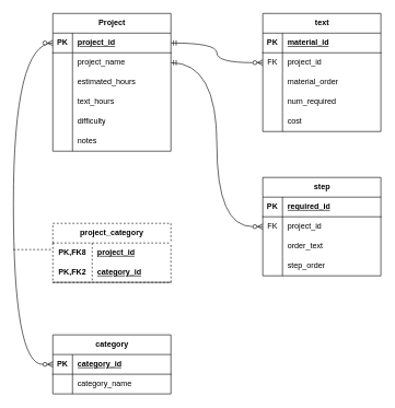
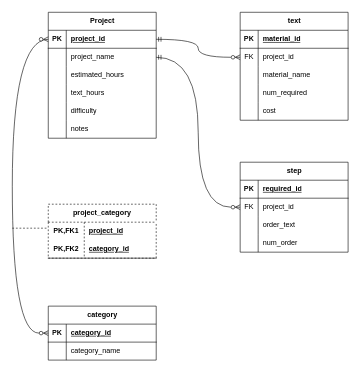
- <mxCell id="46" value="material_order" style="shape=partialRectangle;connectable=0;fillColor=none;top=0;left=0;bottom=0;right=0;align=left;spacingLeft=6;overflow=hidden;whiteSpace=wrap;html=1;" vertex="1" parent="44"><mxGeometry x="30" width="150" height="30" as="geometry"><mxRectangle width="150" height="30" as="alternateBounds" /></mxGeometry></mxCell>
+ <mxCell id="46" value="material_name" style="shape=partialRectangle;connectable=0;fillColor=none;top=0;left=0;bottom=0;right=0;align=left;spacingLeft=6;overflow=hidden;whiteSpace=wrap;html=1;" vertex="1" parent="44"><mxGeometry x="30" width="150" height="30" as="geometry"><mxRectangle width="150" height="30" as="alternateBounds" /></mxGeometry></mxCell>
- <mxCell id="23" value="PK,FK8" style="shape=partialRectangle;connectable=0;fillColor=none;top=0;left=0;bottom=0;right=0;fontStyle=1;overflow=hidden;html=1;whiteSpace=wrap;" vertex="1" parent="22"><mxGeometry width="60" height="30" as="geometry"><mxRectangle width="60" height="30" as="alternateBounds" /></mxGeometry></mxCell>
+ <mxCell id="23" value="PK,FK1" style="shape=partialRectangle;connectable=0;fillColor=none;top=0;left=0;bottom=0;right=0;fontStyle=1;overflow=hidden;html=1;whiteSpace=wrap;" vertex="1" parent="22"><mxGeometry width="60" height="30" as="geometry"><mxRectangle width="60" height="30" as="alternateBounds" /></mxGeometry></mxCell>
- <mxCell id="65" value="step_order" style="shape=partialRectangle;connectable=0;fillColor=none;top=0;left=0;bottom=0;right=0;align=left;spacingLeft=6;overflow=hidden;whiteSpace=wrap;html=1;" vertex="1" parent="63"><mxGeometry x="30" width="150" height="30" as="geometry"><mxRectangle width="150" height="30" as="alternateBounds" /></mxGeometry></mxCell>
+ <mxCell id="65" value="num_order" style="shape=partialRectangle;connectable=0;fillColor=none;top=0;left=0;bottom=0;right=0;align=left;spacingLeft=6;overflow=hidden;whiteSpace=wrap;html=1;" vertex="1" parent="63"><mxGeometry x="30" width="150" height="30" as="geometry"><mxRectangle width="150" height="30" as="alternateBounds" /></mxGeometry></mxCell>
